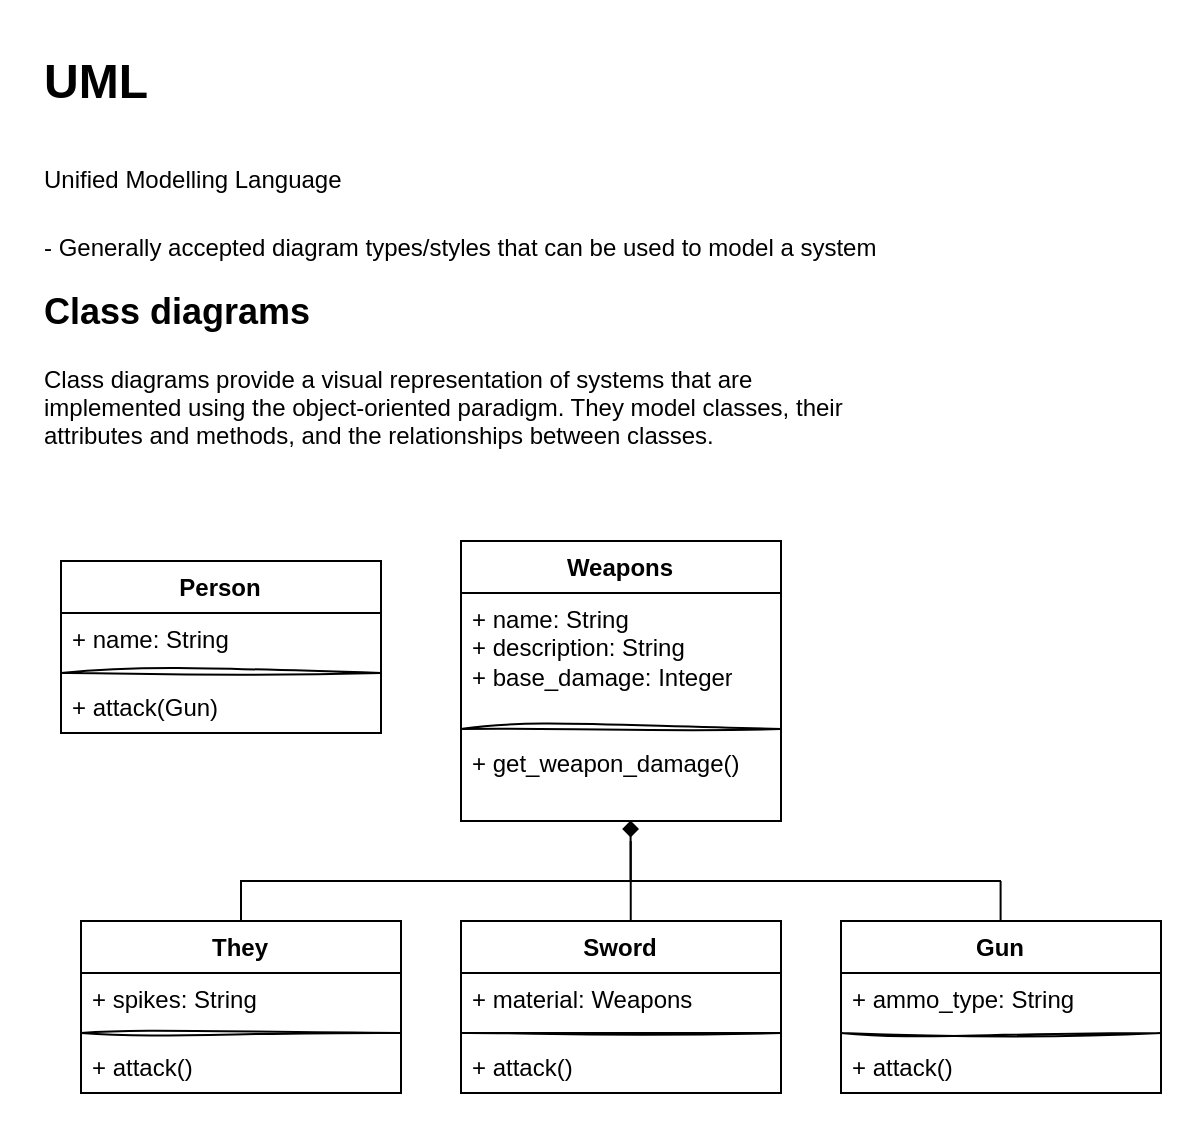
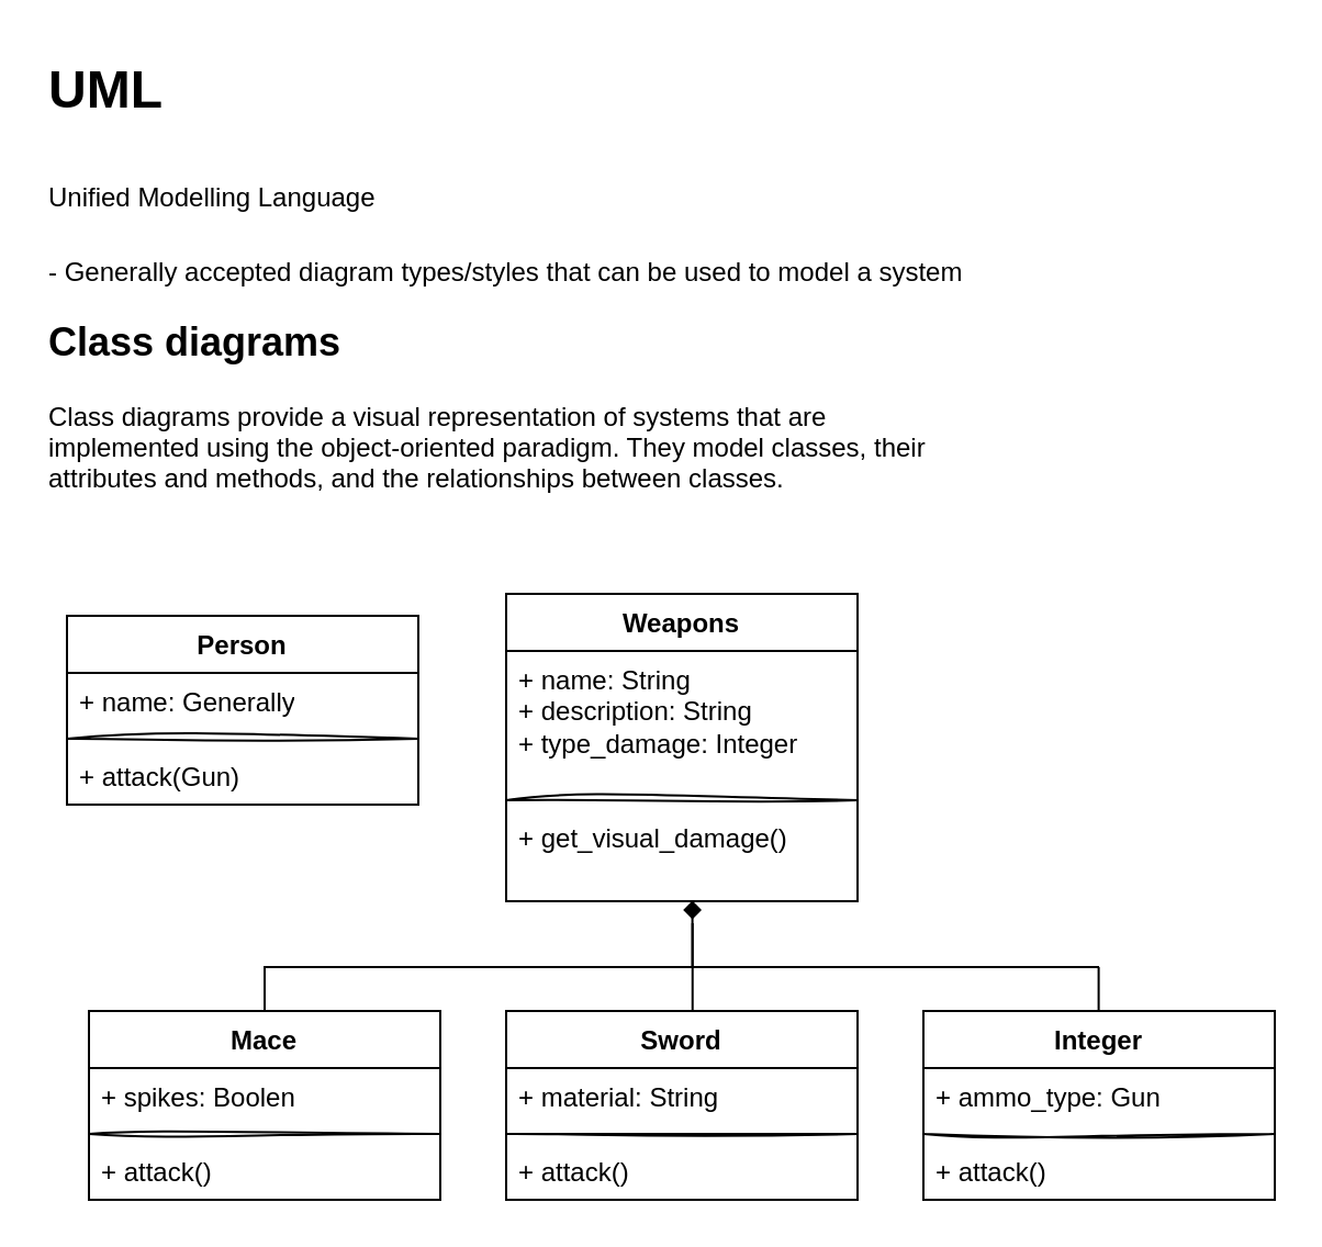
- <mxCell id="12" value="+ name: String" style="text;strokeColor=none;fillColor=none;align=left;verticalAlign=top;spacingLeft=4;spacingRight=4;overflow=hidden;rotatable=0;points=[[0,0.5],[1,0.5]];portConstraint=eastwest;whiteSpace=wrap;html=1;fontFamily=Helvetica;" vertex="1" parent="11"><mxGeometry y="26" width="160" height="26" as="geometry" /></mxCell>
+ <mxCell id="12" value="+ name: Generally" style="text;strokeColor=none;fillColor=none;align=left;verticalAlign=top;spacingLeft=4;spacingRight=4;overflow=hidden;rotatable=0;points=[[0,0.5],[1,0.5]];portConstraint=eastwest;whiteSpace=wrap;html=1;fontFamily=Helvetica;" vertex="1" parent="11"><mxGeometry y="26" width="160" height="26" as="geometry" /></mxCell>
- <mxCell id="8" value="+ name: String&lt;div&gt;+ description: String&lt;br&gt;&lt;/div&gt;&lt;div&gt;+ base_damage: Integer&lt;br&gt;&lt;/div&gt;" style="text;strokeColor=none;fillColor=none;align=left;verticalAlign=top;spacingLeft=4;spacingRight=4;overflow=hidden;rotatable=0;points=[[0,0.5],[1,0.5]];portConstraint=eastwest;whiteSpace=wrap;html=1;fontFamily=Helvetica;" vertex="1" parent="7"><mxGeometry y="26" width="160" height="64" as="geometry" /></mxCell>
+ <mxCell id="8" value="+ name: String&lt;div&gt;+ description: String&lt;br&gt;&lt;/div&gt;&lt;div&gt;+ type_damage: Integer&lt;br&gt;&lt;/div&gt;" style="text;strokeColor=none;fillColor=none;align=left;verticalAlign=top;spacingLeft=4;spacingRight=4;overflow=hidden;rotatable=0;points=[[0,0.5],[1,0.5]];portConstraint=eastwest;whiteSpace=wrap;html=1;fontFamily=Helvetica;" vertex="1" parent="7"><mxGeometry y="26" width="160" height="64" as="geometry" /></mxCell>
- <mxCell id="10" value="+ get_weapon_damage()" style="text;strokeColor=none;fillColor=none;align=left;verticalAlign=top;spacingLeft=4;spacingRight=4;overflow=hidden;rotatable=0;points=[[0,0.5],[1,0.5]];portConstraint=eastwest;whiteSpace=wrap;html=1;fontFamily=Helvetica;" vertex="1" parent="7"><mxGeometry y="98" width="160" height="42" as="geometry" /></mxCell>
+ <mxCell id="10" value="+ get_visual_damage()" style="text;strokeColor=none;fillColor=none;align=left;verticalAlign=top;spacingLeft=4;spacingRight=4;overflow=hidden;rotatable=0;points=[[0,0.5],[1,0.5]];portConstraint=eastwest;whiteSpace=wrap;html=1;fontFamily=Helvetica;" vertex="1" parent="7"><mxGeometry y="98" width="160" height="42" as="geometry" /></mxCell>
- <mxCell id="3" value="They" style="swimlane;fontStyle=1;align=center;verticalAlign=top;childLayout=stackLayout;horizontal=1;startSize=26;horizontalStack=0;resizeParent=1;resizeParentMax=0;resizeLast=0;collapsible=1;marginBottom=0;whiteSpace=wrap;html=1;rounded=0;hachureGap=4;fontFamily=Helvetica;" vertex="1" parent="1"><mxGeometry x="40" y="460" width="160" height="86" as="geometry" /></mxCell>
+ <mxCell id="3" value="Mace" style="swimlane;fontStyle=1;align=center;verticalAlign=top;childLayout=stackLayout;horizontal=1;startSize=26;horizontalStack=0;resizeParent=1;resizeParentMax=0;resizeLast=0;collapsible=1;marginBottom=0;whiteSpace=wrap;html=1;rounded=0;hachureGap=4;fontFamily=Helvetica;" vertex="1" parent="1"><mxGeometry x="40" y="460" width="160" height="86" as="geometry" /></mxCell>
- <mxCell id="19" value="Gun" style="swimlane;fontStyle=1;align=center;verticalAlign=top;childLayout=stackLayout;horizontal=1;startSize=26;horizontalStack=0;resizeParent=1;resizeParentMax=0;resizeLast=0;collapsible=1;marginBottom=0;whiteSpace=wrap;html=1;rounded=0;hachureGap=4;fontFamily=Helvetica;" vertex="1" parent="1"><mxGeometry x="420" y="460" width="160" height="86" as="geometry" /></mxCell>
+ <mxCell id="19" value="Integer" style="swimlane;fontStyle=1;align=center;verticalAlign=top;childLayout=stackLayout;horizontal=1;startSize=26;horizontalStack=0;resizeParent=1;resizeParentMax=0;resizeLast=0;collapsible=1;marginBottom=0;whiteSpace=wrap;html=1;rounded=0;hachureGap=4;fontFamily=Helvetica;" vertex="1" parent="1"><mxGeometry x="420" y="460" width="160" height="86" as="geometry" /></mxCell>
- <mxCell id="4" value="+ spikes: String" style="text;strokeColor=none;fillColor=none;align=left;verticalAlign=top;spacingLeft=4;spacingRight=4;overflow=hidden;rotatable=0;points=[[0,0.5],[1,0.5]];portConstraint=eastwest;whiteSpace=wrap;html=1;fontFamily=Helvetica;" vertex="1" parent="3"><mxGeometry y="26" width="160" height="26" as="geometry" /></mxCell>
+ <mxCell id="4" value="+ spikes: Boolen" style="text;strokeColor=none;fillColor=none;align=left;verticalAlign=top;spacingLeft=4;spacingRight=4;overflow=hidden;rotatable=0;points=[[0,0.5],[1,0.5]];portConstraint=eastwest;whiteSpace=wrap;html=1;fontFamily=Helvetica;" vertex="1" parent="3"><mxGeometry y="26" width="160" height="26" as="geometry" /></mxCell>
- <mxCell id="16" value="+ material: Weapons" style="text;strokeColor=none;fillColor=none;align=left;verticalAlign=top;spacingLeft=4;spacingRight=4;overflow=hidden;rotatable=0;points=[[0,0.5],[1,0.5]];portConstraint=eastwest;whiteSpace=wrap;html=1;fontFamily=Helvetica;" vertex="1" parent="15"><mxGeometry y="26" width="160" height="26" as="geometry" /></mxCell>
+ <mxCell id="16" value="+ material: String" style="text;strokeColor=none;fillColor=none;align=left;verticalAlign=top;spacingLeft=4;spacingRight=4;overflow=hidden;rotatable=0;points=[[0,0.5],[1,0.5]];portConstraint=eastwest;whiteSpace=wrap;html=1;fontFamily=Helvetica;" vertex="1" parent="15"><mxGeometry y="26" width="160" height="26" as="geometry" /></mxCell>
- <mxCell id="20" value="+ ammo_type: String" style="text;strokeColor=none;fillColor=none;align=left;verticalAlign=top;spacingLeft=4;spacingRight=4;overflow=hidden;rotatable=0;points=[[0,0.5],[1,0.5]];portConstraint=eastwest;whiteSpace=wrap;html=1;fontFamily=Helvetica;" vertex="1" parent="19"><mxGeometry y="26" width="160" height="26" as="geometry" /></mxCell>
+ <mxCell id="20" value="+ ammo_type: Gun" style="text;strokeColor=none;fillColor=none;align=left;verticalAlign=top;spacingLeft=4;spacingRight=4;overflow=hidden;rotatable=0;points=[[0,0.5],[1,0.5]];portConstraint=eastwest;whiteSpace=wrap;html=1;fontFamily=Helvetica;" vertex="1" parent="19"><mxGeometry y="26" width="160" height="26" as="geometry" /></mxCell>
